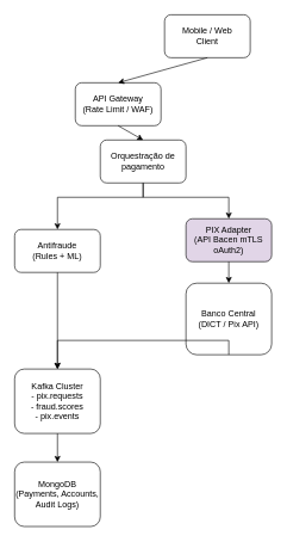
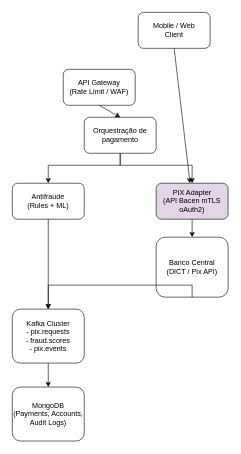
- <mxCell id="5" value="" style="endArrow=classic;html=1;rounded=0;entryX=0.5;entryY=0;entryDx=0;entryDy=0;exitX=0.5;exitY=1;exitDx=0;exitDy=0;" edge="1" parent="1" source="2" target="3"><mxGeometry width="50" height="50" relative="1" as="geometry"><mxPoint x="170" y="425" as="sourcePoint" /><mxPoint x="220" y="375" as="targetPoint" /></mxGeometry></mxCell>
+ <mxCell id="5" value="" style="endArrow=classic;html=1;rounded=0;exitX=0.5;exitY=1;exitDx=0;exitDy=0;" edge="1" parent="1" source="2" target="10"><mxGeometry width="50" height="50" relative="1" as="geometry"><mxPoint x="170" y="425" as="sourcePoint" /><mxPoint x="220" y="375" as="targetPoint" /></mxGeometry></mxCell>
- <mxCell id="7" value="Antifraude&lt;div&gt;(Rules + ML)&lt;/div&gt;" style="rounded=1;whiteSpace=wrap;html=1;" vertex="1" parent="1"><mxGeometry x="20" y="320" width="120" height="60" as="geometry" /></mxCell>
+ <mxCell id="7" value="Antifraude&lt;div&gt;(Rules + ML)&lt;/div&gt;" style="rounded=1;whiteSpace=wrap;html=1;" vertex="1" parent="1"><mxGeometry x="20" y="305" width="120" height="60" as="geometry" /></mxCell>
